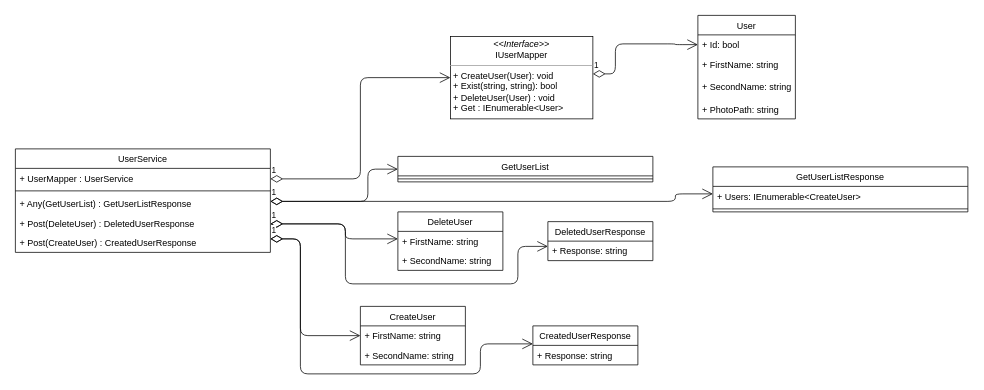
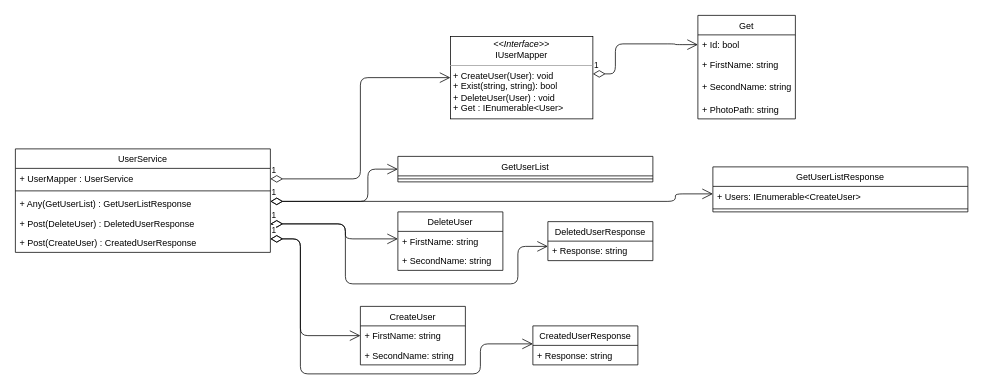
- <mxCell id="11" value="User" style="swimlane;fontStyle=0;childLayout=stackLayout;horizontal=1;startSize=26;fillColor=none;horizontalStack=0;resizeParent=1;resizeParentMax=0;resizeLast=0;collapsible=1;marginBottom=0;" vertex="1" parent="1"><mxGeometry x="930" y="20" width="130" height="138" as="geometry" /></mxCell>
+ <mxCell id="11" value="Get" style="swimlane;fontStyle=0;childLayout=stackLayout;horizontal=1;startSize=26;fillColor=none;horizontalStack=0;resizeParent=1;resizeParentMax=0;resizeLast=0;collapsible=1;marginBottom=0;" vertex="1" parent="1"><mxGeometry x="930" y="20" width="130" height="138" as="geometry" /></mxCell>
